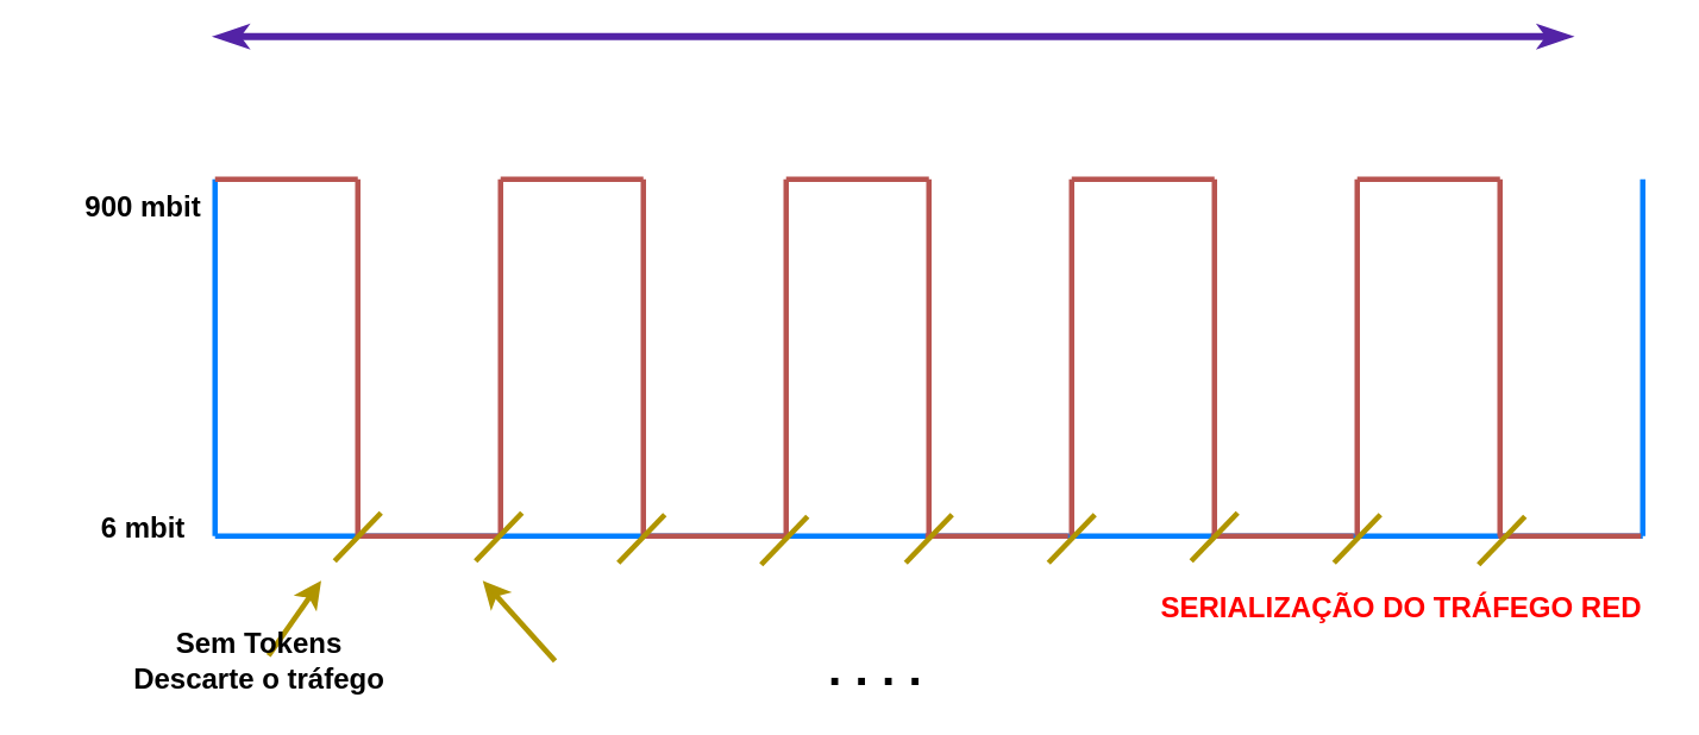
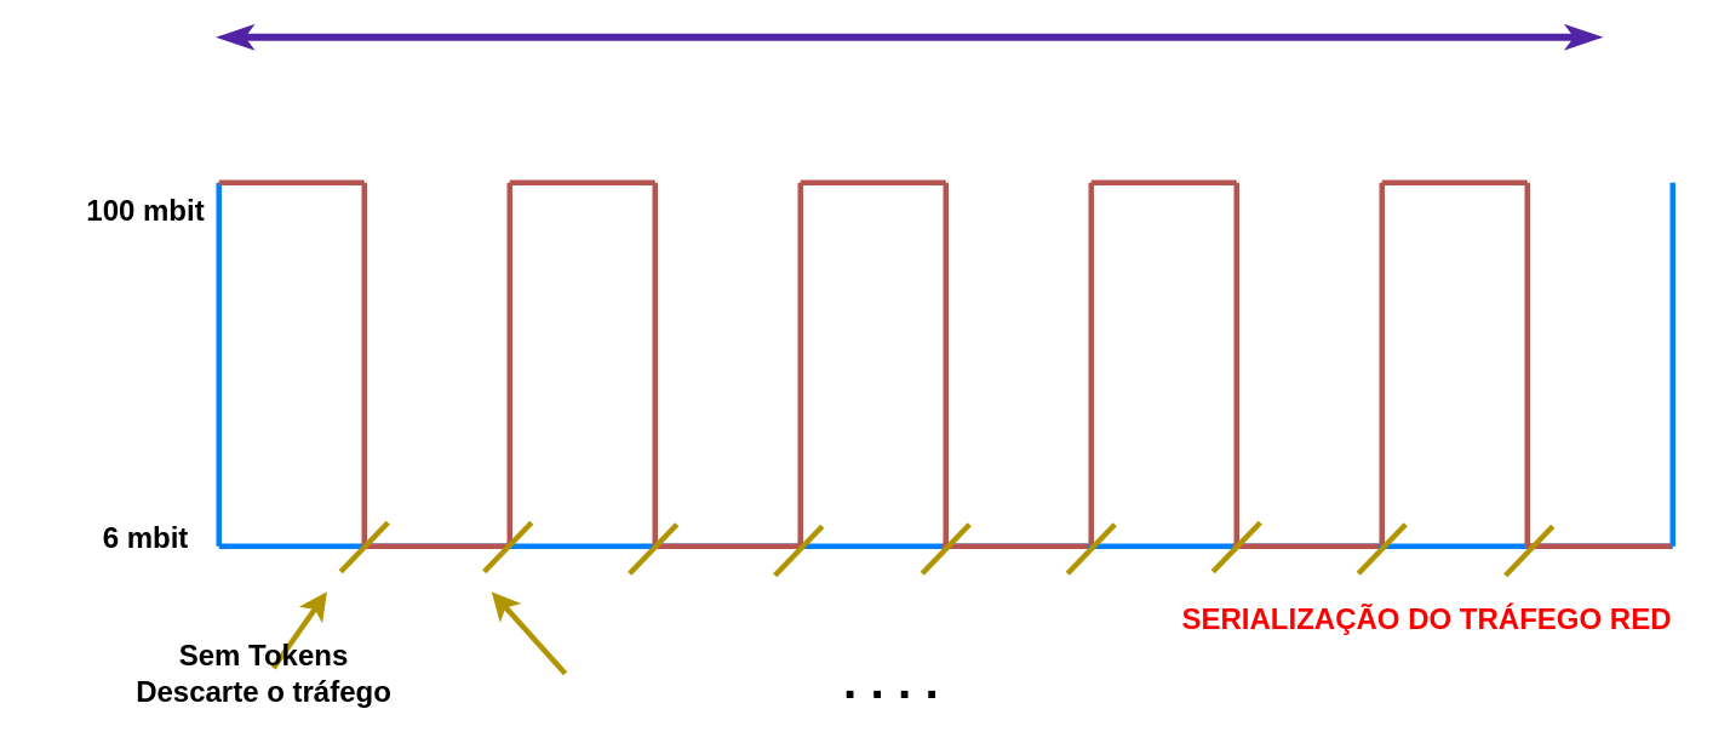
- <mxCell id="36" value="900 mbit" style="text;html=1;strokeColor=none;fillColor=none;align=center;verticalAlign=middle;whiteSpace=wrap;rounded=0;strokeWidth=7;fontSize=16;fontStyle=1" vertex="1" parent="1"><mxGeometry x="20" y="100" width="120" height="30" as="geometry" /></mxCell>
+ <mxCell id="36" value="100 mbit" style="text;html=1;strokeColor=none;fillColor=none;align=center;verticalAlign=middle;whiteSpace=wrap;rounded=0;strokeWidth=7;fontSize=16;fontStyle=1" vertex="1" parent="1"><mxGeometry x="20" y="100" width="120" height="30" as="geometry" /></mxCell>
